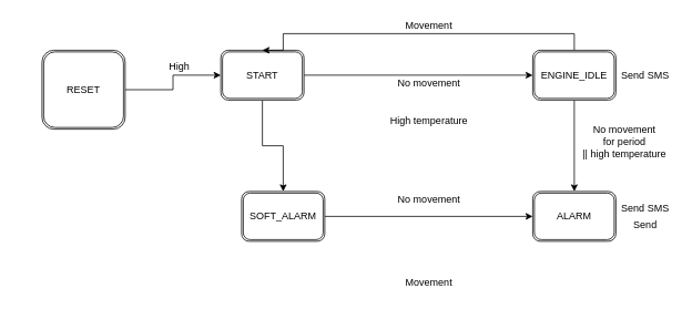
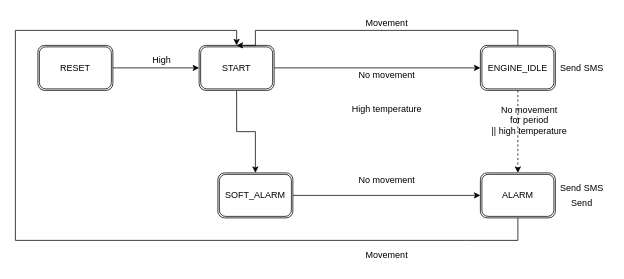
- <mxCell id="20" value="RESET" style="shape=ext;double=1;rounded=1;whiteSpace=wrap;html=1;" vertex="1" parent="1"><mxGeometry x="50" y="60" width="100" height="95" as="geometry" /></mxCell>
+ <mxCell id="20" value="RESET" style="shape=ext;double=1;rounded=1;whiteSpace=wrap;html=1;" vertex="1" parent="1"><mxGeometry x="50" y="60" width="100" height="60" as="geometry" /></mxCell>
- <mxCell id="16" value="No movement&lt;br&gt;for period&lt;br&gt;|| high temperature" style="text;html=1;align=center;verticalAlign=middle;resizable=0;points=[];autosize=1;strokeColor=none;" vertex="1" parent="1"><mxGeometry x="690" y="145" width="120" height="50" as="geometry" /></mxCell>
+ <mxCell id="16" value="No movement&lt;br&gt;for period&lt;br&gt;|| high temperature" style="text;html=1;align=center;verticalAlign=middle;resizable=0;points=[];autosize=1;strokeColor=none;" vertex="1" parent="1"><mxGeometry x="645" y="135" width="120" height="50" as="geometry" /></mxCell>
- <mxCell id="5" style="edgeStyle=orthogonalEdgeStyle;rounded=0;orthogonalLoop=1;jettySize=auto;html=1;entryX=0.5;entryY=0;entryDx=0;entryDy=0;" edge="1" parent="1" source="7" target="11"><mxGeometry relative="1" as="geometry" /></mxCell>
+ <mxCell id="5" style="edgeStyle=orthogonalEdgeStyle;rounded=0;orthogonalLoop=1;jettySize=auto;html=1;entryX=0.5;entryY=0;entryDx=0;entryDy=0;dashed=1;" edge="1" parent="1" source="7" target="11"><mxGeometry relative="1" as="geometry" /></mxCell>
+ <mxCell id="10" style="edgeStyle=orthogonalEdgeStyle;rounded=0;orthogonalLoop=1;jettySize=auto;html=1;entryX=0.5;entryY=0;entryDx=0;entryDy=0;" edge="1" parent="1" source="11" target="4"><mxGeometry relative="1" as="geometry"><Array as="points"><mxPoint x="620" y="320" /><mxPoint x="20" y="320" /><mxPoint x="20" y="40" /><mxPoint x="270" y="40" /></Array></mxGeometry></mxCell>
